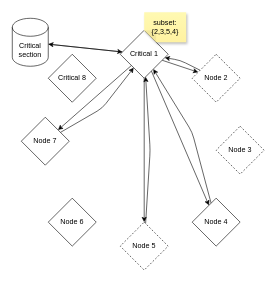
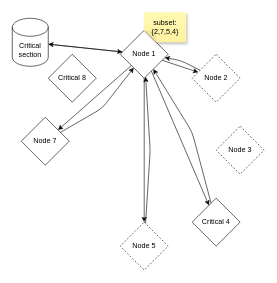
- <mxCell id="21" value="subset:&lt;br&gt;{2,3,5,4}" style="shape=note;whiteSpace=wrap;html=1;backgroundOutline=1;fontColor=#000000;darkOpacity=0.05;fillColor=#FFF9B2;strokeColor=none;fillStyle=solid;direction=west;gradientDirection=north;gradientColor=#FFF2A1;shadow=1;size=20;pointerEvents=1;" vertex="1" parent="1"><mxGeometry x="240" y="20" width="70" height="50" as="geometry" /></mxCell>
+ <mxCell id="21" value="subset:&lt;br&gt;{2,7,5,4}" style="shape=note;whiteSpace=wrap;html=1;backgroundOutline=1;fontColor=#000000;darkOpacity=0.05;fillColor=#FFF9B2;strokeColor=none;fillStyle=solid;direction=west;gradientDirection=north;gradientColor=#FFF2A1;shadow=1;size=20;pointerEvents=1;" vertex="1" parent="1"><mxGeometry x="240" y="20" width="70" height="50" as="geometry" /></mxCell>
- <mxCell id="7" value="Critical 1" style="rhombus;whiteSpace=wrap;html=1;" parent="1" vertex="1"><mxGeometry x="200" y="50" width="80" height="80" as="geometry" /></mxCell>
+ <mxCell id="7" value="Node 1" style="rhombus;whiteSpace=wrap;html=1;" parent="1" vertex="1"><mxGeometry x="200" y="50" width="80" height="80" as="geometry" /></mxCell>
- <mxCell id="15" value="Node 6" style="rhombus;whiteSpace=wrap;html=1;" parent="1" vertex="1"><mxGeometry x="80" y="330" width="80" height="80" as="geometry" /></mxCell>
- <mxCell id="12" value="Node 4" style="rhombus;whiteSpace=wrap;html=1;" parent="1" vertex="1"><mxGeometry x="320" y="330" width="80" height="80" as="geometry" /></mxCell>
+ <mxCell id="12" value="Critical 4" style="rhombus;whiteSpace=wrap;html=1;" parent="1" vertex="1"><mxGeometry x="320" y="330" width="80" height="80" as="geometry" /></mxCell>
